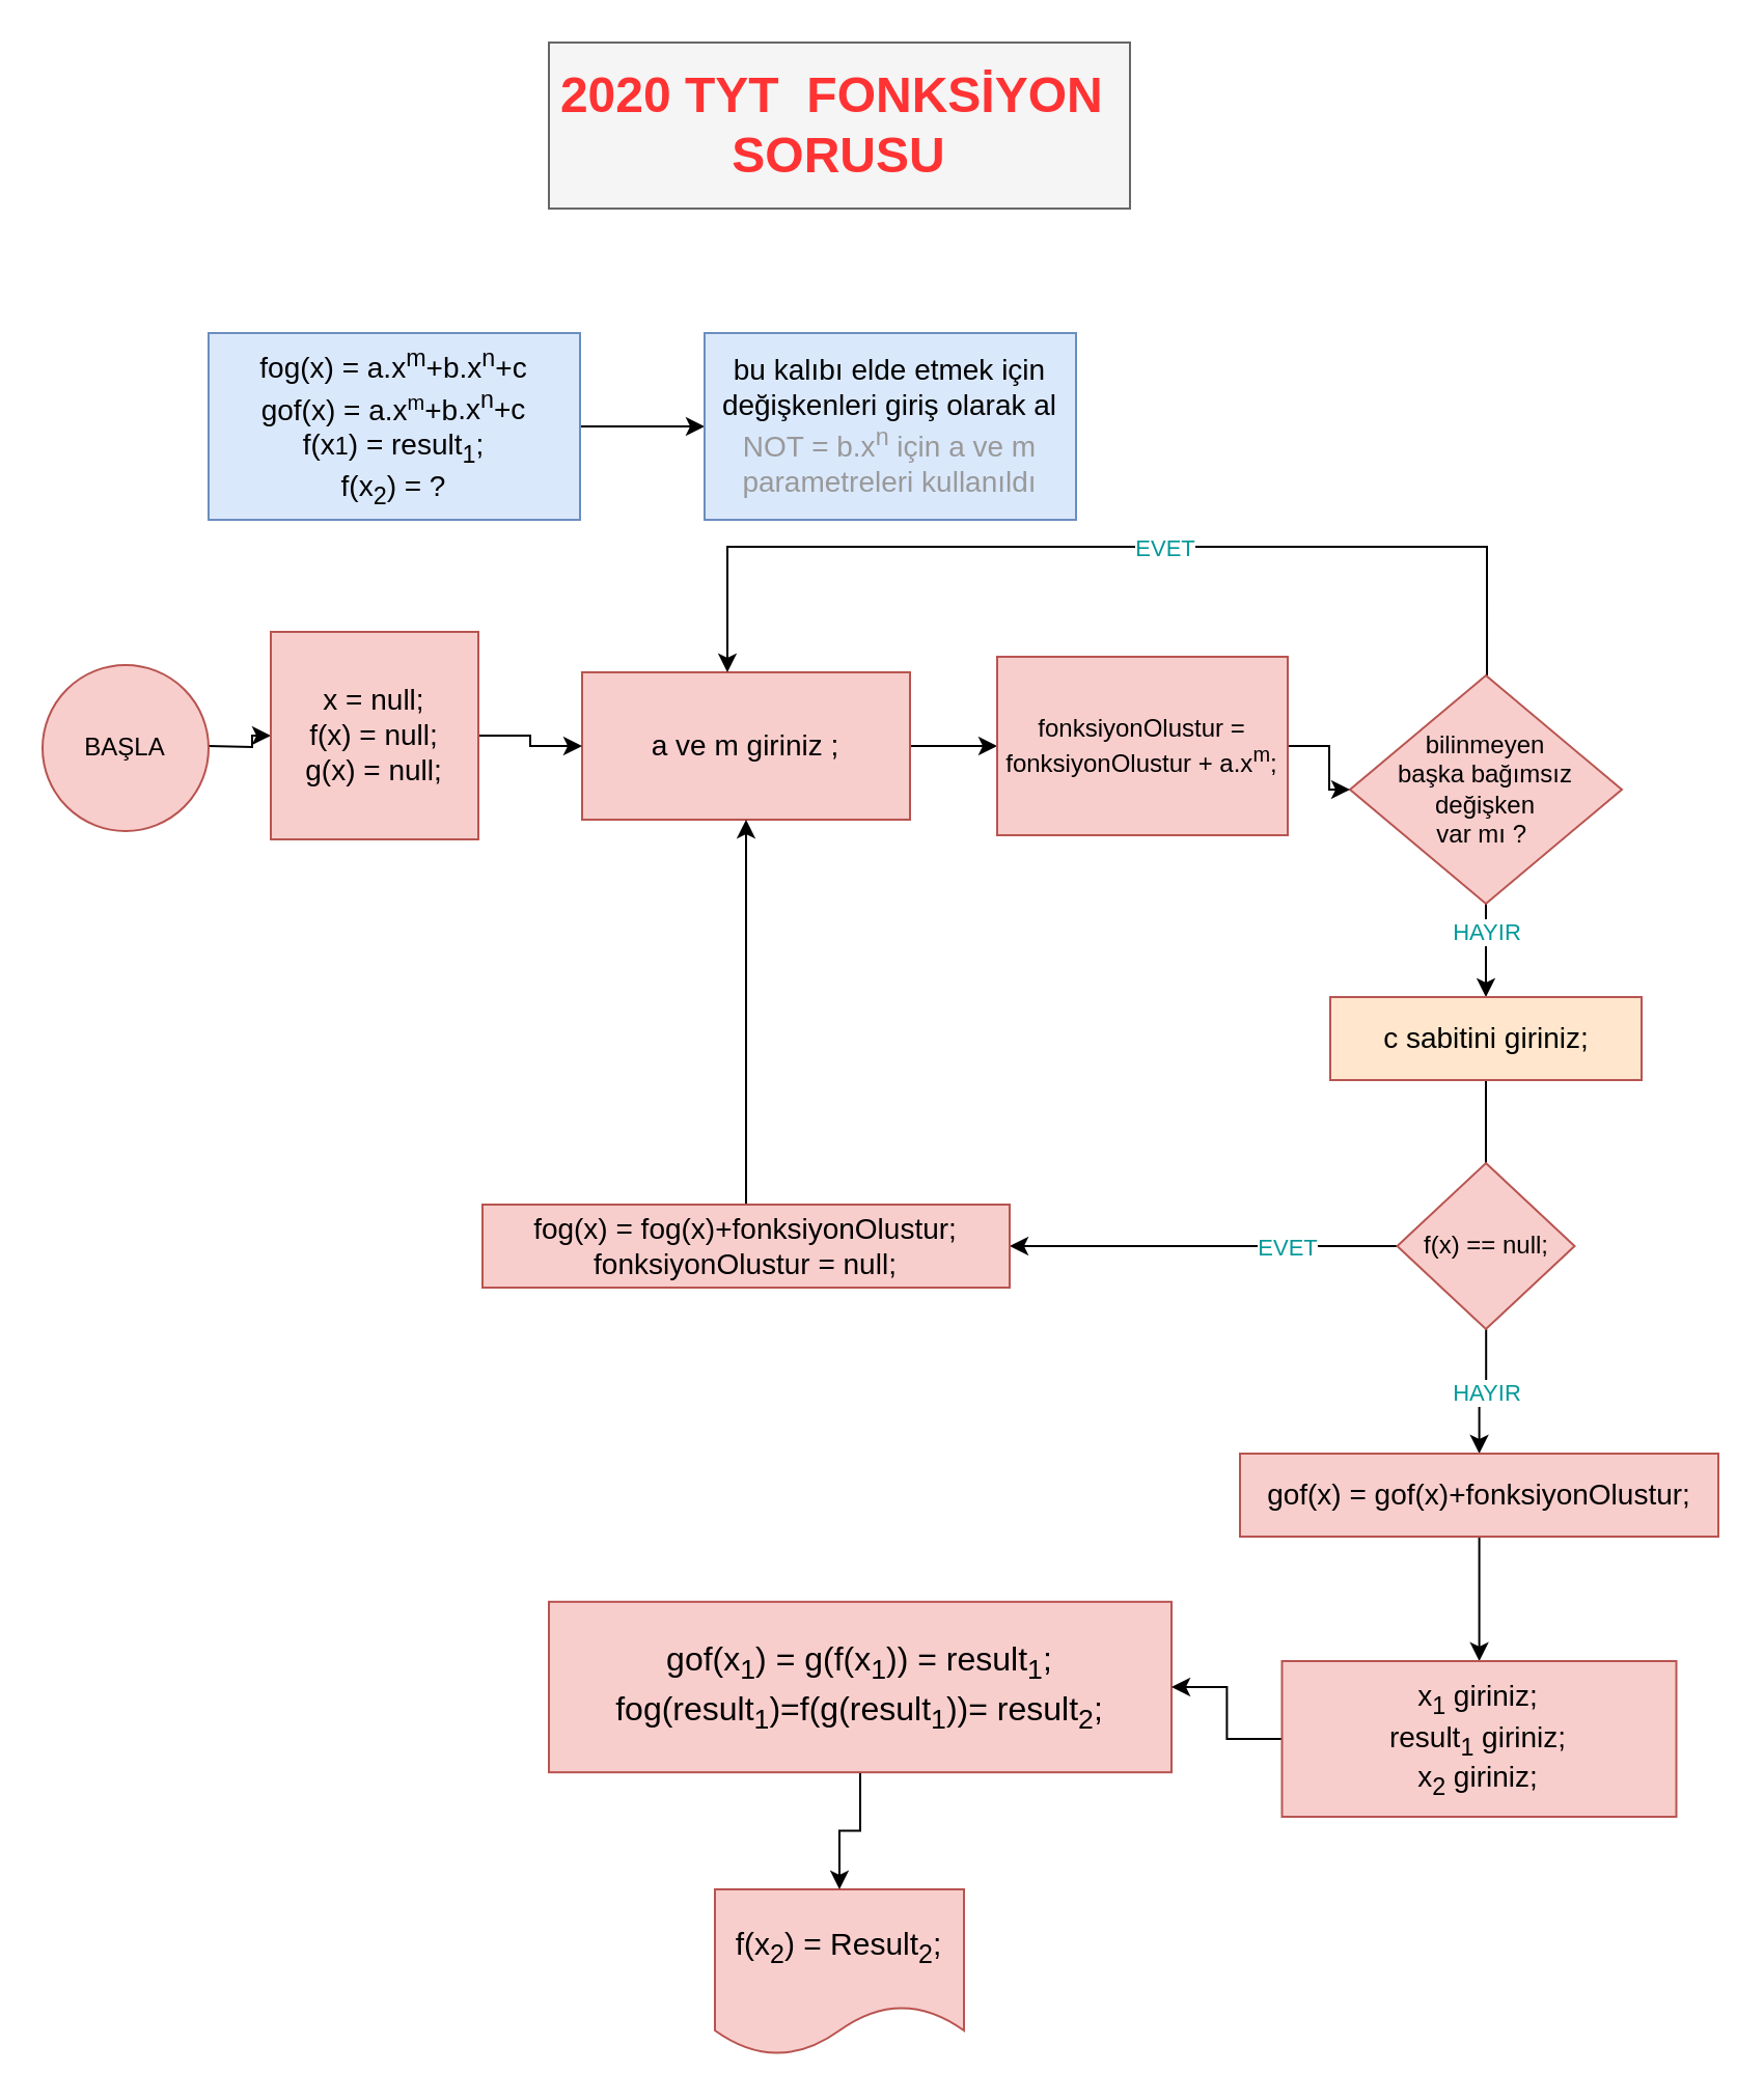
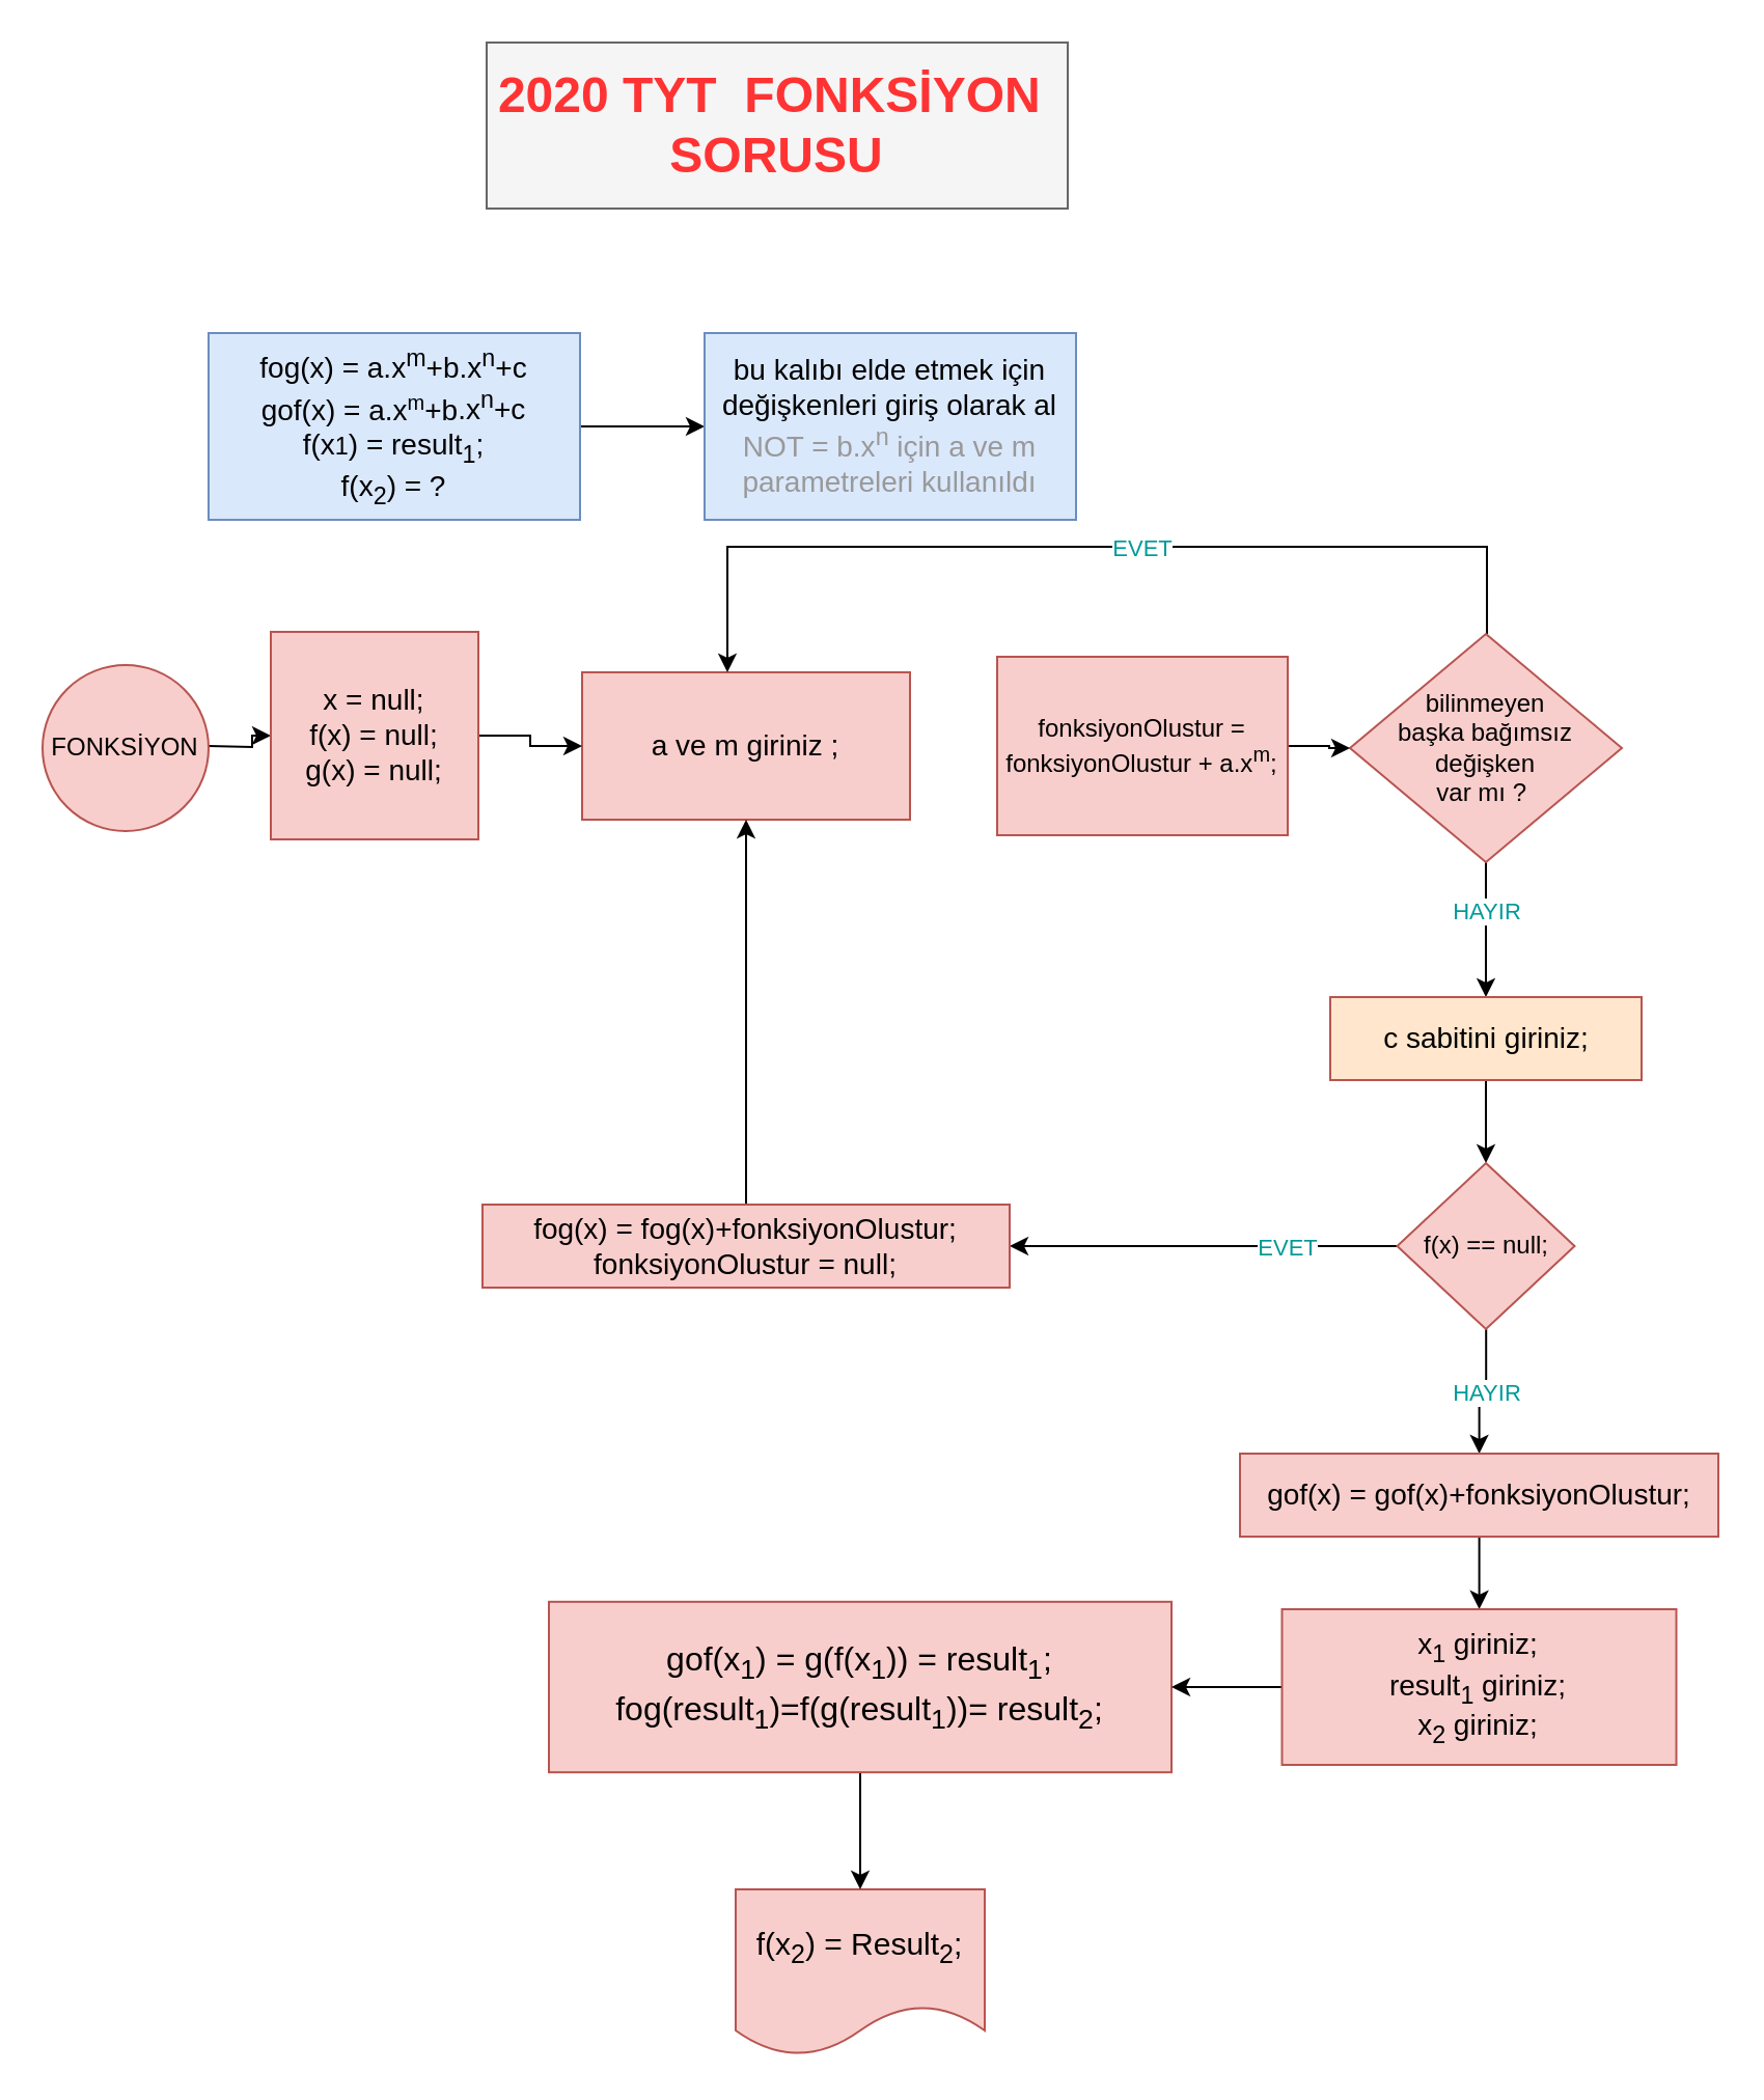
- <mxCell id="32" value="&lt;b&gt;&lt;font color=&quot;#ff3333&quot; style=&quot;font-size: 24px&quot;&gt;2020 TYT&amp;nbsp; FONKSİYON&amp;nbsp; SORUSU&lt;/font&gt;&lt;/b&gt;" style="text;html=1;align=center;verticalAlign=middle;whiteSpace=wrap;rounded=0;fillColor=#f5f5f5;strokeColor=#666666;fontColor=#333333;" vertex="1" parent="1"><mxGeometry x="264" y="20" width="280" height="80" as="geometry" /></mxCell>
+ <mxCell id="32" value="&lt;b&gt;&lt;font color=&quot;#ff3333&quot; style=&quot;font-size: 24px&quot;&gt;2020 TYT&amp;nbsp; FONKSİYON&amp;nbsp; SORUSU&lt;/font&gt;&lt;/b&gt;" style="text;html=1;align=center;verticalAlign=middle;whiteSpace=wrap;rounded=0;fillColor=#f5f5f5;strokeColor=#666666;fontColor=#333333;" vertex="1" parent="1"><mxGeometry x="234" y="20" width="280" height="80" as="geometry" /></mxCell>
- <mxCell id="4" style="edgeStyle=orthogonalEdgeStyle;rounded=0;orthogonalLoop=1;jettySize=auto;html=1;entryX=0;entryY=0.5;entryDx=0;entryDy=0;verticalAlign=bottom;fontColor=#009999;labelBorderColor=none;" edge="1" parent="1" source="5" target="23"><mxGeometry relative="1" as="geometry" /></mxCell>
- <mxCell id="3" value="BAŞLA" style="ellipse;whiteSpace=wrap;html=1;aspect=fixed;labelBorderColor=none;fillColor=#f8cecc;strokeColor=#b85450;" vertex="1" parent="1"><mxGeometry x="20" y="320" width="80" height="80" as="geometry" /></mxCell>
+ <mxCell id="3" value="FONKSİYON" style="ellipse;whiteSpace=wrap;html=1;aspect=fixed;labelBorderColor=none;fillColor=#f8cecc;strokeColor=#b85450;" vertex="1" parent="1"><mxGeometry x="20" y="320" width="80" height="80" as="geometry" /></mxCell>
- <mxCell id="9" value="bilinmeyen &lt;br&gt;başka bağımsız değişken &lt;br&gt;var mı ?&amp;nbsp;" style="rhombus;whiteSpace=wrap;html=1;labelBorderColor=none;fillColor=#f8cecc;strokeColor=#b85450;" vertex="1" parent="1"><mxGeometry x="650" y="325" width="131" height="110" as="geometry" /></mxCell>
+ <mxCell id="9" value="bilinmeyen &lt;br&gt;başka bağımsız değişken &lt;br&gt;var mı ?&amp;nbsp;" style="rhombus;whiteSpace=wrap;html=1;labelBorderColor=none;fillColor=#f8cecc;strokeColor=#b85450;" vertex="1" parent="1"><mxGeometry x="650" y="305" width="131" height="110" as="geometry" /></mxCell>
- <mxCell id="14" style="edgeStyle=orthogonalEdgeStyle;rounded=0;orthogonalLoop=1;jettySize=auto;html=1;entryX=0.5;entryY=0;entryDx=0;entryDy=0;verticalAlign=top;fontColor=#009999;labelBorderColor=none;endArrow=none;" edge="1" parent="1" source="15" target="19"><mxGeometry relative="1" as="geometry" /></mxCell>
+ <mxCell id="14" style="edgeStyle=orthogonalEdgeStyle;rounded=0;orthogonalLoop=1;jettySize=auto;html=1;entryX=0.5;entryY=0;entryDx=0;entryDy=0;verticalAlign=top;fontColor=#009999;labelBorderColor=none;" edge="1" parent="1" source="15" target="19"><mxGeometry relative="1" as="geometry" /></mxCell>
- <mxCell id="31" value="&lt;font style=&quot;font-size: 14px&quot;&gt;x&lt;sub&gt;1&lt;/sub&gt; giriniz;&lt;br&gt;result&lt;sub&gt;1&lt;/sub&gt; giriniz;&lt;br&gt;x&lt;sub&gt;2&lt;/sub&gt; giriniz;&lt;br&gt;&lt;/font&gt;" style="rounded=0;whiteSpace=wrap;html=1;labelBorderColor=none;fillColor=#f8cecc;strokeColor=#b85450;" vertex="1" parent="1"><mxGeometry x="617.25" y="800" width="190" height="75" as="geometry" /></mxCell>
+ <mxCell id="31" value="&lt;font style=&quot;font-size: 14px&quot;&gt;x&lt;sub&gt;1&lt;/sub&gt; giriniz;&lt;br&gt;result&lt;sub&gt;1&lt;/sub&gt; giriniz;&lt;br&gt;x&lt;sub&gt;2&lt;/sub&gt; giriniz;&lt;br&gt;&lt;/font&gt;" style="rounded=0;whiteSpace=wrap;html=1;labelBorderColor=none;fillColor=#f8cecc;strokeColor=#b85450;" vertex="1" parent="1"><mxGeometry x="617.25" y="775" width="190" height="75" as="geometry" /></mxCell>
- <mxCell id="10" value="&lt;font style=&quot;font-size: 15px&quot;&gt;f(x&lt;sub&gt;2&lt;/sub&gt;) = Result&lt;sub&gt;2&lt;/sub&gt;;&lt;/font&gt;" style="shape=document;whiteSpace=wrap;html=1;boundedLbl=1;labelBorderColor=none;fillColor=#f8cecc;strokeColor=#b85450;" vertex="1" parent="1"><mxGeometry x="344" y="910" width="120" height="80" as="geometry" /></mxCell>
+ <mxCell id="10" value="&lt;font style=&quot;font-size: 15px&quot;&gt;f(x&lt;sub&gt;2&lt;/sub&gt;) = Result&lt;sub&gt;2&lt;/sub&gt;;&lt;/font&gt;" style="shape=document;whiteSpace=wrap;html=1;boundedLbl=1;labelBorderColor=none;fillColor=#f8cecc;strokeColor=#b85450;" vertex="1" parent="1"><mxGeometry x="354" y="910" width="120" height="80" as="geometry" /></mxCell>
